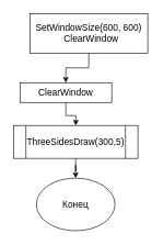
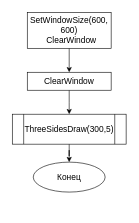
- <mxCell id="3" value="&lt;div&gt;&lt;font style=&quot;font-size: 14px;&quot;&gt;SetWindowSize(600, 600)&lt;/font&gt;&lt;/div&gt;&lt;div&gt;&lt;font style=&quot;font-size: 14px;&quot;&gt;&amp;nbsp; ClearWindow&lt;/font&gt;&lt;/div&gt;" style="rounded=0;whiteSpace=wrap;html=1;" vertex="1" parent="1"><mxGeometry x="45" y="20" width="180" height="60" as="geometry" /></mxCell>
+ <mxCell id="3" value="&lt;div&gt;&lt;font style=&quot;font-size: 14px;&quot;&gt;SetWindowSize(600, 600)&lt;/font&gt;&lt;/div&gt;&lt;div&gt;&lt;font style=&quot;font-size: 14px;&quot;&gt;&amp;nbsp; ClearWindow&lt;/font&gt;&lt;/div&gt;" style="rounded=0;whiteSpace=wrap;html=1;" vertex="1" parent="1"><mxGeometry x="45" y="20" width="140" height="60" as="geometry" /></mxCell>
- <mxCell id="7" value="ClearWindow" style="rounded=0;whiteSpace=wrap;html=1;fontSize=14;" vertex="1" parent="1"><mxGeometry x="30" y="125" width="140" height="30" as="geometry" /></mxCell>
+ <mxCell id="7" value="ClearWindow" style="rounded=0;whiteSpace=wrap;html=1;fontSize=14;" vertex="1" parent="1"><mxGeometry x="45" y="120" width="140" height="30" as="geometry" /></mxCell>
- <mxCell id="5" value="&lt;font style=&quot;font-size: 14px;&quot;&gt;Конец&lt;/font&gt;" style="ellipse;whiteSpace=wrap;html=1;" vertex="1" parent="1"><mxGeometry x="55" y="270" width="120" height="80" as="geometry" /></mxCell>
+ <mxCell id="5" value="&lt;font style=&quot;font-size: 14px;&quot;&gt;Конец&lt;/font&gt;" style="ellipse;whiteSpace=wrap;html=1;" vertex="1" parent="1"><mxGeometry x="55" y="270" width="120" height="50" as="geometry" /></mxCell>
